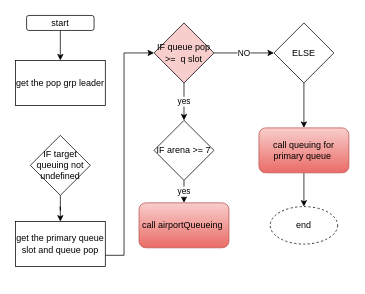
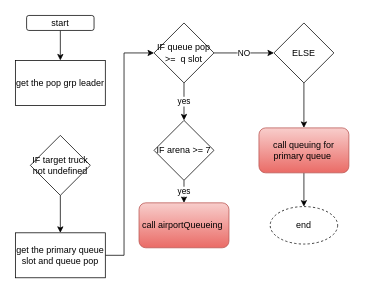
- <mxCell id="11" value="IF queue pop &amp;gt;=&amp;nbsp; q slot" style="rhombus;whiteSpace=wrap;html=1;fillColor=#f8cecc;" vertex="1" parent="1"><mxGeometry x="205" y="30" width="80" height="80" as="geometry" /></mxCell>
+ <mxCell id="11" value="IF queue pop &amp;gt;=&amp;nbsp; q slot" style="rhombus;whiteSpace=wrap;html=1;" vertex="1" parent="1"><mxGeometry x="205" y="30" width="80" height="80" as="geometry" /></mxCell>
- <mxCell id="6" value="IF target queuing not undefined" style="rhombus;whiteSpace=wrap;html=1;" vertex="1" parent="1"><mxGeometry x="40" y="180" width="80" height="80" as="geometry" /></mxCell>
+ <mxCell id="6" value="IF target truck not undefined" style="rhombus;whiteSpace=wrap;html=1;" vertex="1" parent="1"><mxGeometry x="40" y="180" width="80" height="80" as="geometry" /></mxCell>
- <mxCell id="8" value="get the primary queue slot and queue pop" style="whiteSpace=wrap;html=1;" vertex="1" parent="1"><mxGeometry x="20" y="295" width="120" height="60" as="geometry" /></mxCell>
+ <mxCell id="8" value="get the primary queue slot and queue pop" style="whiteSpace=wrap;html=1;" vertex="1" parent="1"><mxGeometry x="20" y="310" width="120" height="60" as="geometry" /></mxCell>
